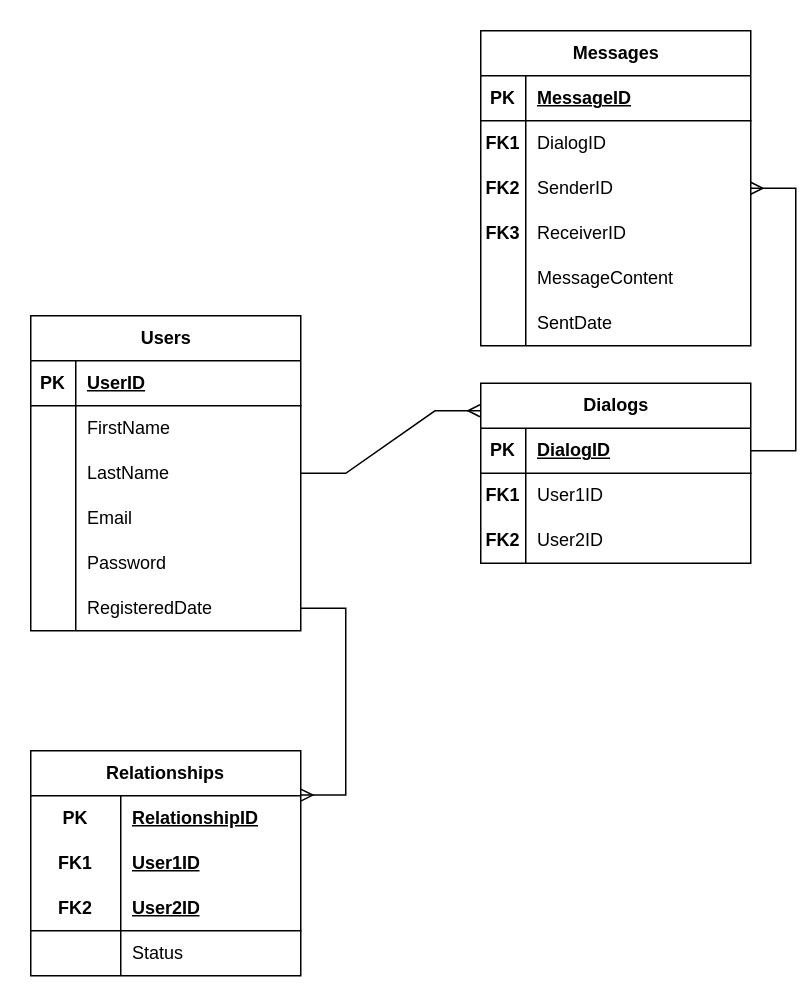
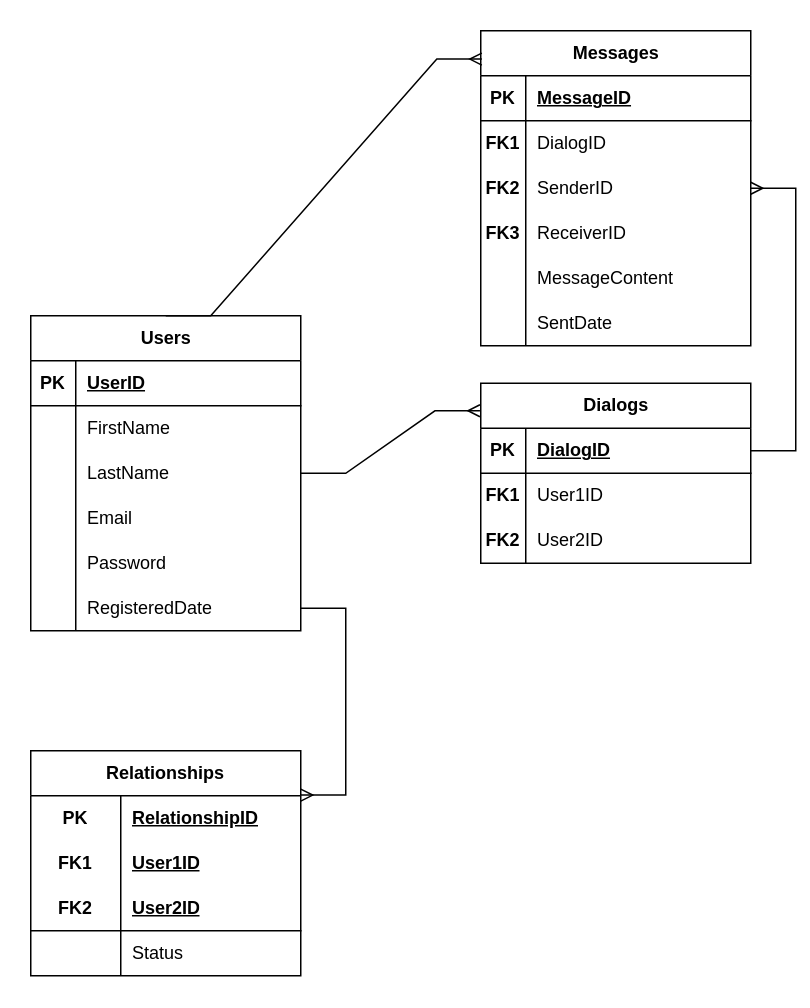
+ <mxCell id="65" value="" style="edgeStyle=entityRelationEdgeStyle;fontSize=12;html=1;endArrow=ERmany;rounded=0;exitX=0.5;exitY=0;exitDx=0;exitDy=0;entryX=0.004;entryY=0.09;entryDx=0;entryDy=0;entryPerimeter=0;" edge="1" parent="1" source="2" target="44"><mxGeometry width="100" height="100" relative="1" as="geometry"><mxPoint x="210" y="325" as="sourcePoint" /><mxPoint x="329" y="283" as="targetPoint" /></mxGeometry></mxCell>
